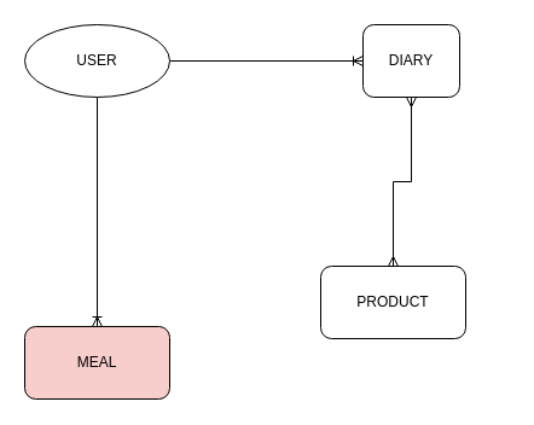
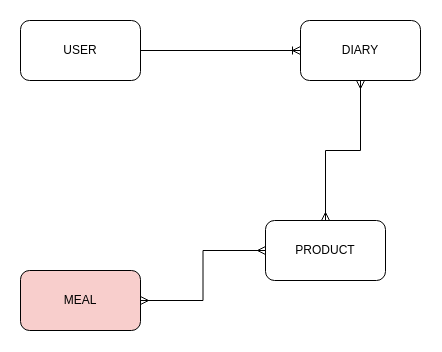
- <mxCell id="4" value="USER" style="ellipse;whiteSpace=wrap;html=1;" vertex="1" parent="1"><mxGeometry x="20" y="20" width="120" height="60" as="geometry" /></mxCell>
+ <mxCell id="4" value="USER" style="rounded=1;whiteSpace=wrap;html=1;" vertex="1" parent="1"><mxGeometry x="20" y="20" width="120" height="60" as="geometry" /></mxCell>
- <mxCell id="6" value="DIARY" style="rounded=1;whiteSpace=wrap;html=1;" vertex="1" parent="1"><mxGeometry x="300" y="20" width="80" height="60" as="geometry" /></mxCell>
+ <mxCell id="6" value="DIARY" style="rounded=1;whiteSpace=wrap;html=1;" vertex="1" parent="1"><mxGeometry x="300" y="20" width="120" height="60" as="geometry" /></mxCell>
- <mxCell id="3" style="edgeStyle=orthogonalEdgeStyle;rounded=0;orthogonalLoop=1;jettySize=auto;html=1;entryX=0.5;entryY=0;entryDx=0;entryDy=0;endArrow=ERoneToMany;endFill=0;" edge="1" parent="1" source="4" target="8"><mxGeometry relative="1" as="geometry" /></mxCell>
+ <mxCell id="7" style="edgeStyle=orthogonalEdgeStyle;rounded=0;orthogonalLoop=1;jettySize=auto;html=1;exitX=1;exitY=0.5;exitDx=0;exitDy=0;entryX=0;entryY=0.5;entryDx=0;entryDy=0;startArrow=ERmany;startFill=0;endArrow=ERmany;endFill=0;" edge="1" parent="1" source="8" target="9"><mxGeometry relative="1" as="geometry" /></mxCell>
